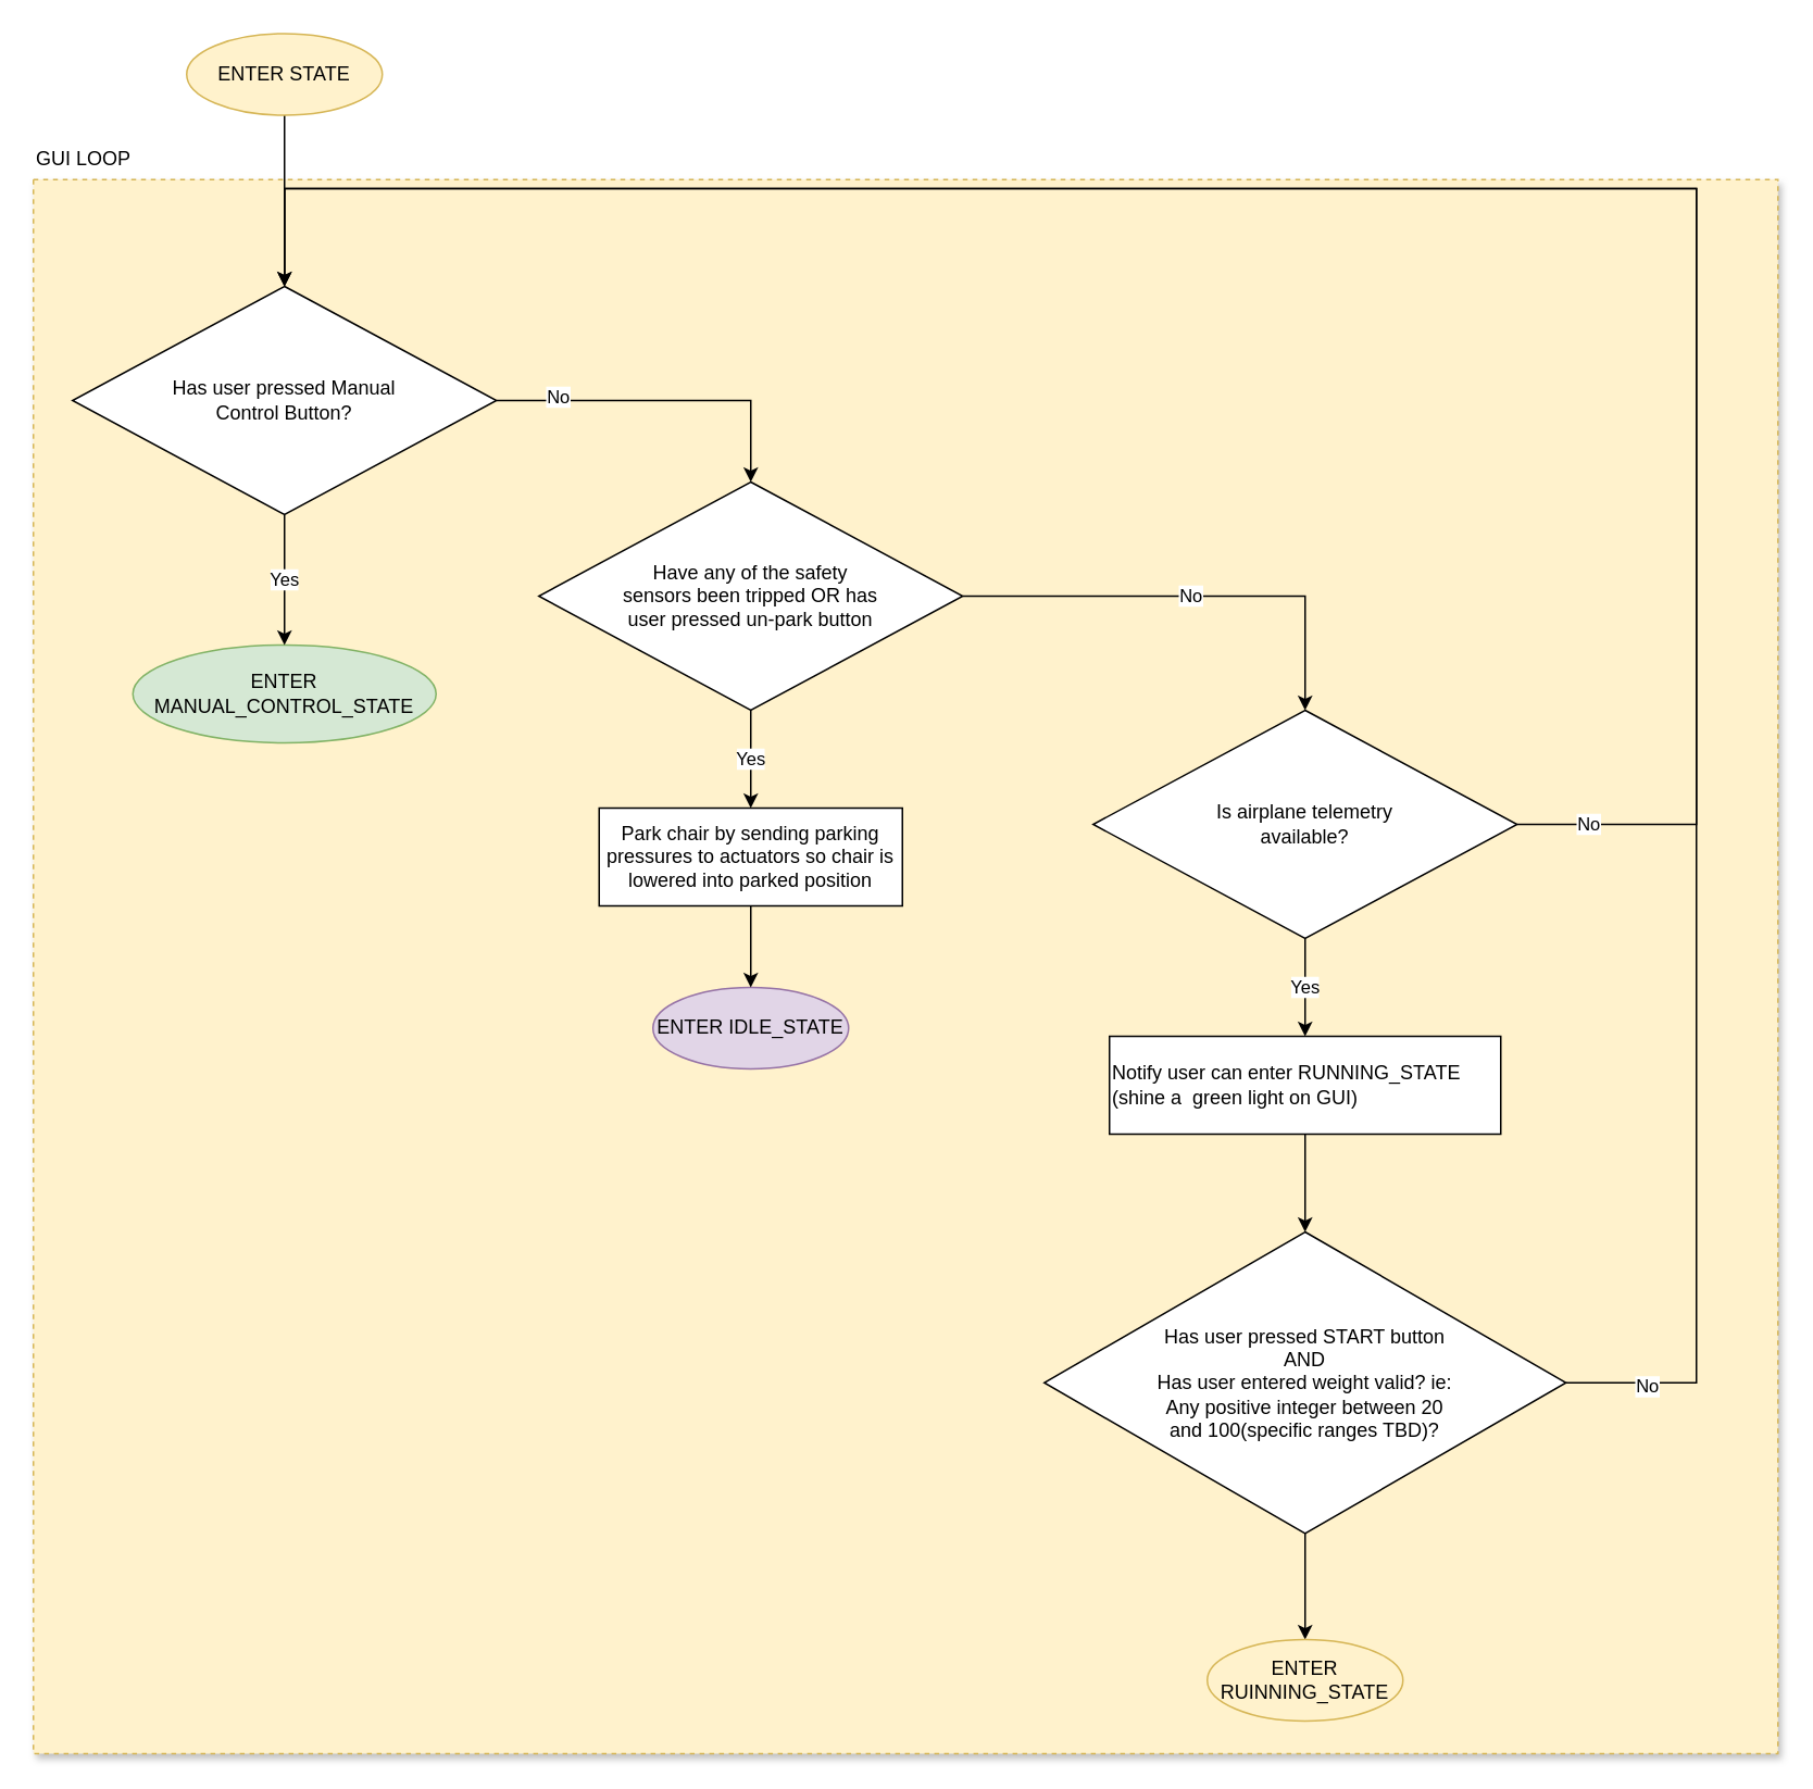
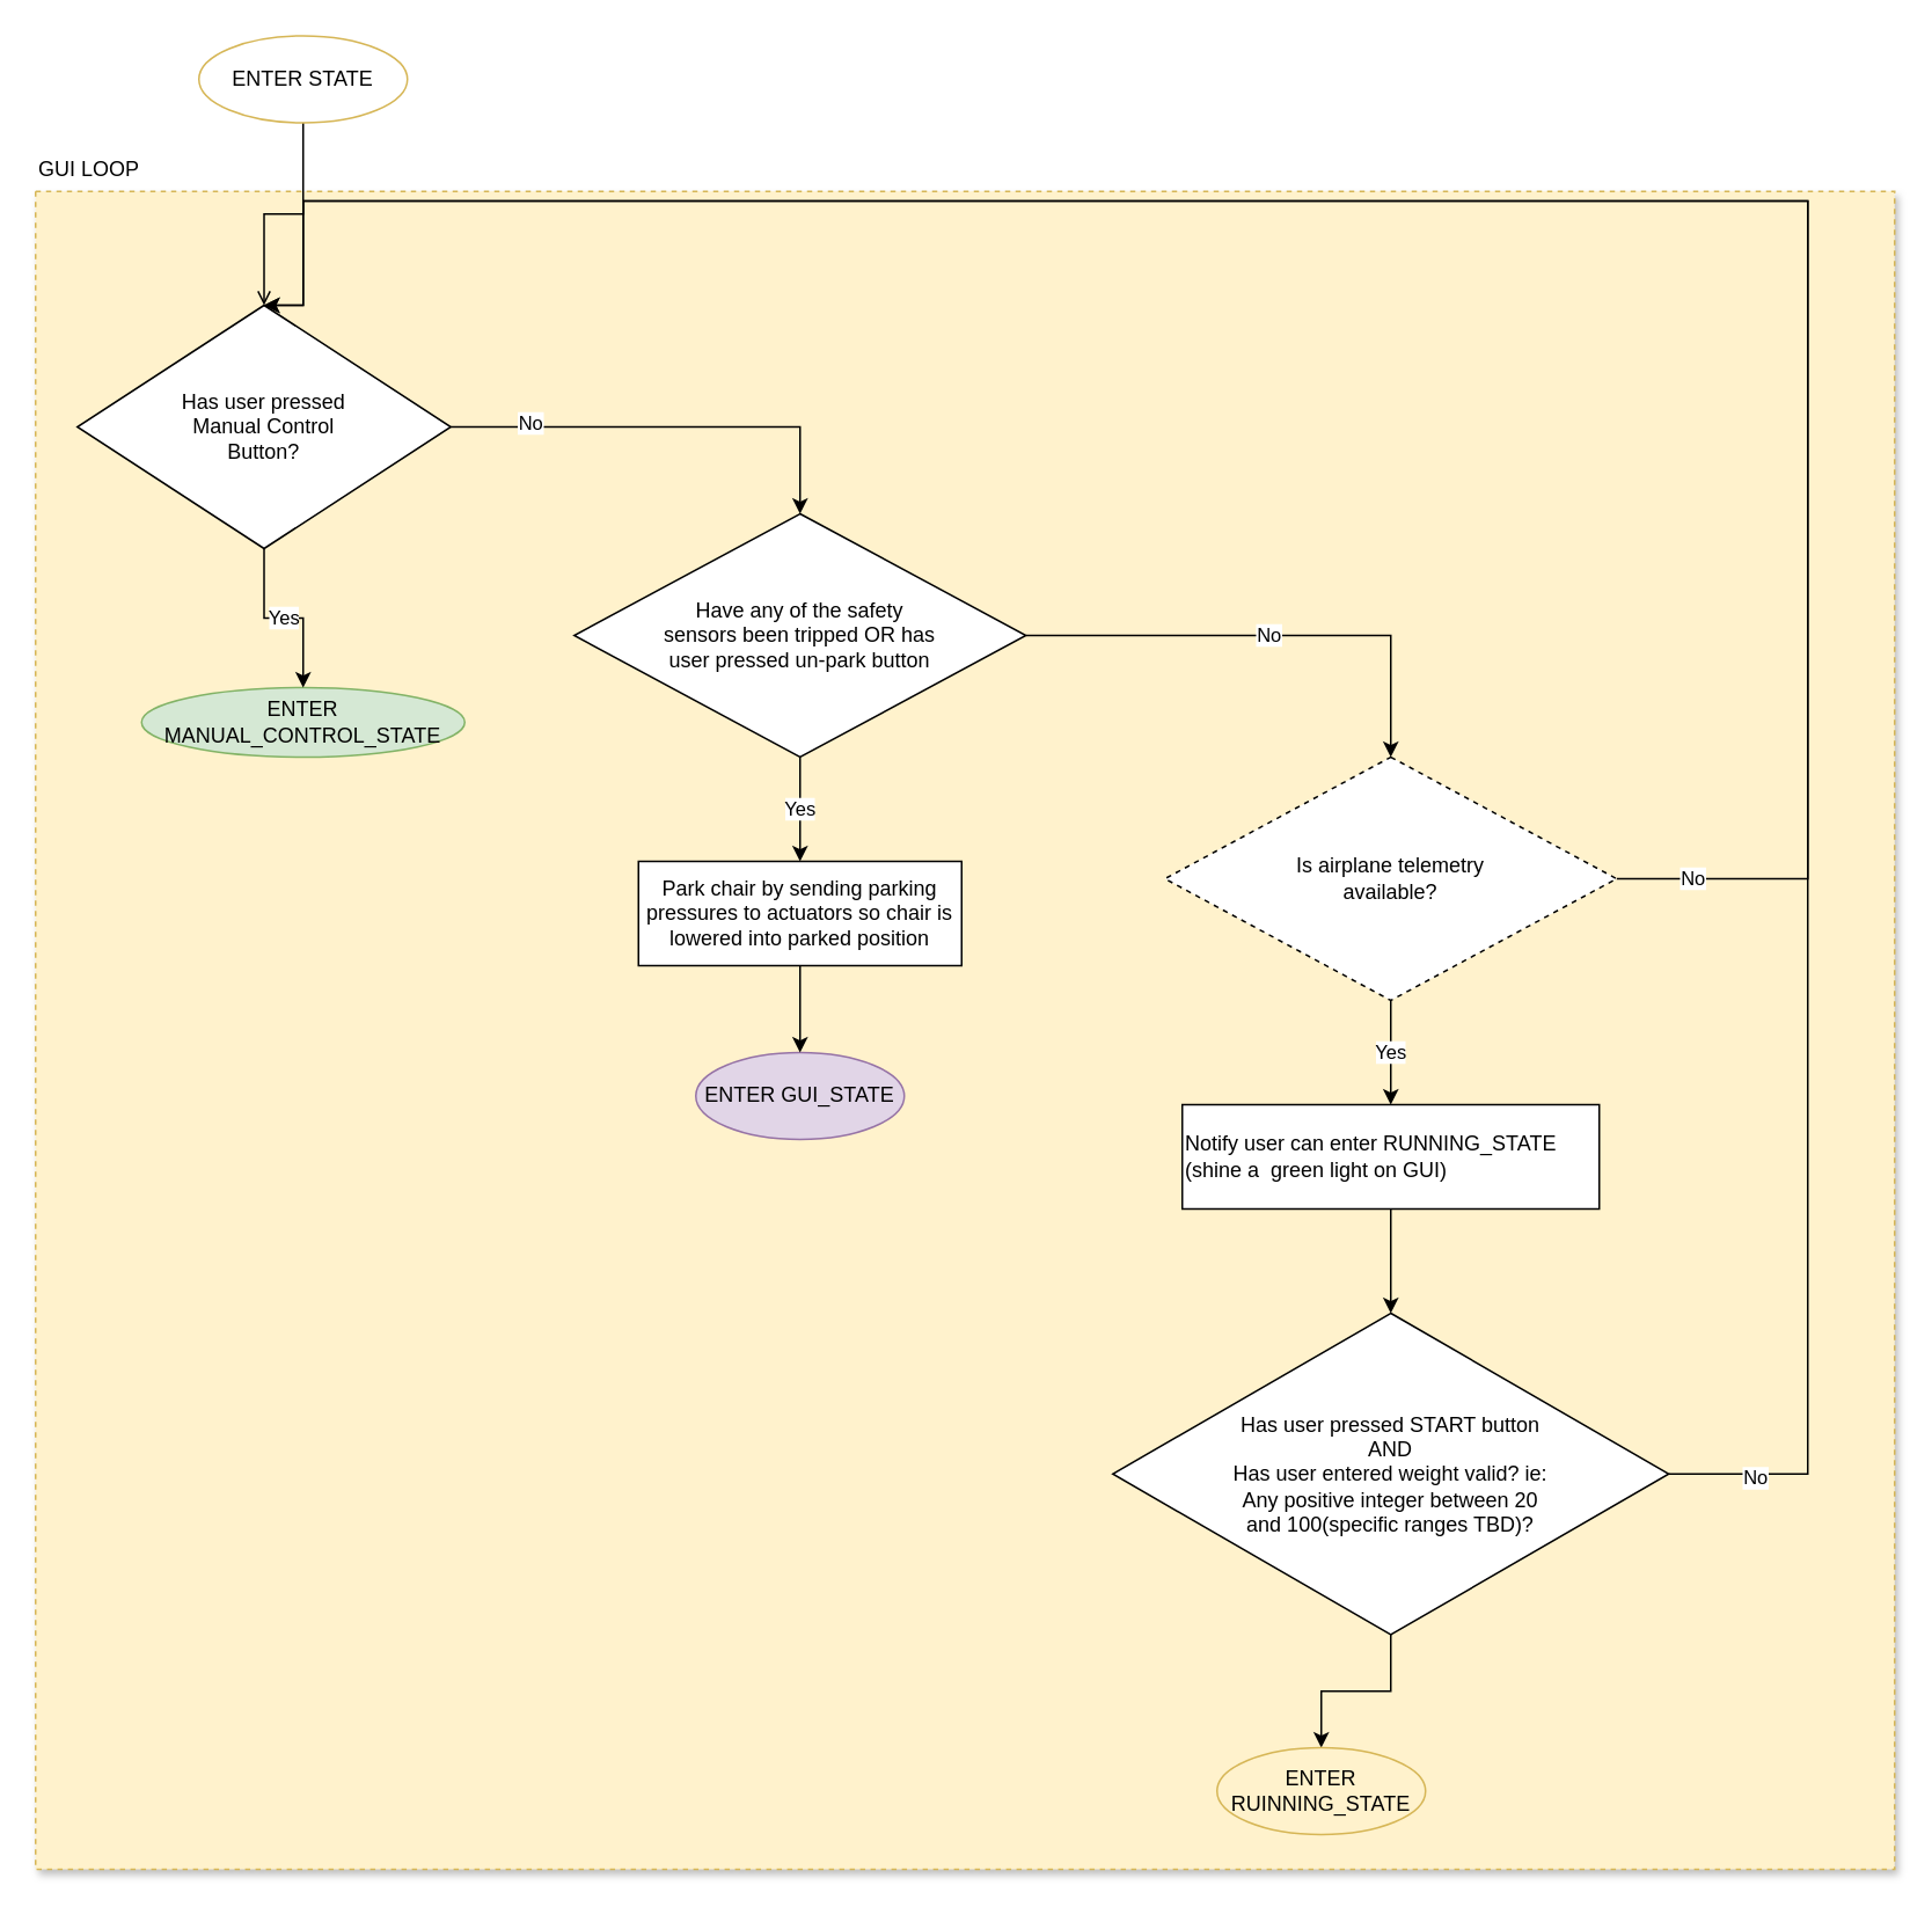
- <mxCell id="10" value="ENTER STATE" style="ellipse;whiteSpace=wrap;html=1;fillColor=#fff2cc;strokeColor=#d6b656;" vertex="1" parent="1"><mxGeometry x="114" y="20" width="120" height="50" as="geometry" /></mxCell>
+ <mxCell id="10" value="ENTER STATE" style="ellipse;whiteSpace=wrap;html=1;fillColor=#ffffff;strokeColor=#d6b656;" vertex="1" parent="1"><mxGeometry x="114" y="20" width="120" height="50" as="geometry" /></mxCell>
- <mxCell id="14" value="Has user pressed Manual Control Button?" style="rhombus;whiteSpace=wrap;html=1;spacing=50;" vertex="1" parent="1"><mxGeometry x="44" y="175" width="260" height="140" as="geometry" /></mxCell>
+ <mxCell id="14" value="Has user pressed Manual Control Button?" style="rhombus;whiteSpace=wrap;html=1;spacing=50;" vertex="1" parent="1"><mxGeometry x="44" y="175" width="215" height="140" as="geometry" /></mxCell>
- <mxCell id="8" value="ENTER MANUAL_CONTROL_STATE" style="ellipse;whiteSpace=wrap;html=1;fillColor=#d5e8d4;strokeColor=#82b366;spacing=20;" vertex="1" parent="2"><mxGeometry x="61" y="310" width="186" height="60" as="geometry" /></mxCell>
+ <mxCell id="8" value="ENTER MANUAL_CONTROL_STATE" style="ellipse;whiteSpace=wrap;html=1;fillColor=#d5e8d4;strokeColor=#82b366;spacing=20;" vertex="1" parent="2"><mxGeometry x="61" y="310" width="186" height="40" as="geometry" /></mxCell>
- <mxCell id="23" value="Is airplane telemetry available?" style="rhombus;whiteSpace=wrap;html=1;spacing=50;" vertex="1" parent="1"><mxGeometry x="670" y="435" width="260" height="140" as="geometry" /></mxCell>
+ <mxCell id="23" value="Is airplane telemetry available?" style="rhombus;whiteSpace=wrap;html=1;spacing=50;dashed=1;" vertex="1" parent="1"><mxGeometry x="670" y="435" width="260" height="140" as="geometry" /></mxCell>
- <mxCell id="5" value="ENTER IDLE_STATE" style="ellipse;whiteSpace=wrap;html=1;fillColor=#e1d5e7;strokeColor=#9673a6;" vertex="1" parent="2"><mxGeometry x="380" y="520" width="120" height="50" as="geometry" /></mxCell>
+ <mxCell id="5" value="ENTER GUI_STATE" style="ellipse;whiteSpace=wrap;html=1;fillColor=#e1d5e7;strokeColor=#9673a6;" vertex="1" parent="2"><mxGeometry x="380" y="520" width="120" height="50" as="geometry" /></mxCell>
- <mxCell id="30" value="ENTER RUINNING_STATE" style="ellipse;whiteSpace=wrap;html=1;fillColor=#fff2cc;strokeColor=#d6b656;" vertex="1" parent="1"><mxGeometry x="740" y="1005" width="120" height="50" as="geometry" /></mxCell>
+ <mxCell id="30" value="ENTER RUINNING_STATE" style="ellipse;whiteSpace=wrap;html=1;fillColor=#fff2cc;strokeColor=#d6b656;" vertex="1" parent="1"><mxGeometry x="700" y="1005" width="120" height="50" as="geometry" /></mxCell>
